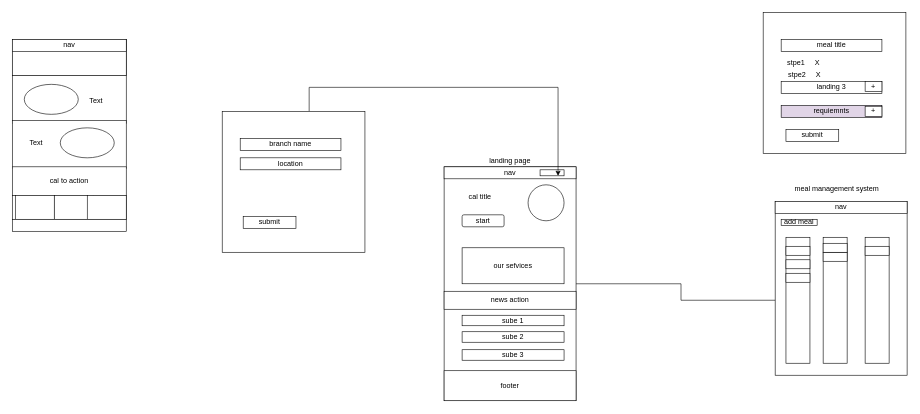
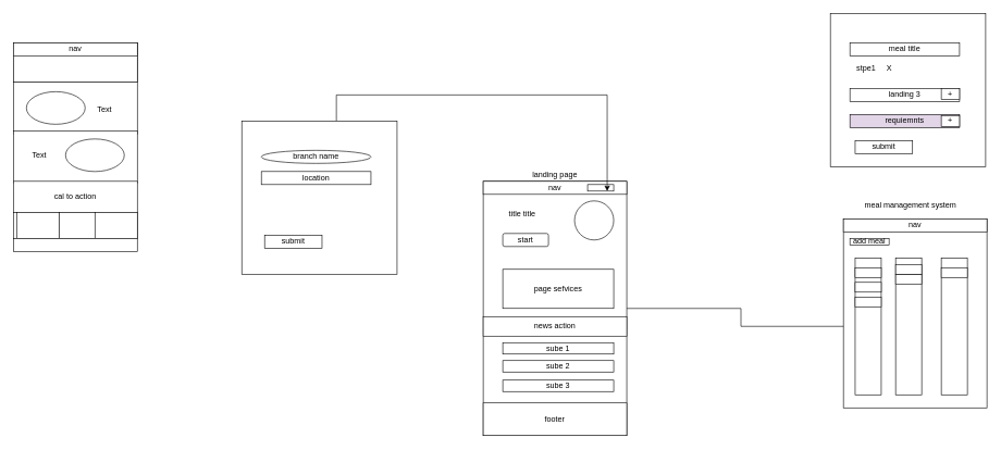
- <mxCell id="36" value="stpe2&amp;nbsp; &amp;nbsp; &amp;nbsp;X" style="text;html=1;strokeColor=none;fillColor=none;align=center;verticalAlign=middle;whiteSpace=wrap;rounded=0;" parent="1" vertex="1"><mxGeometry x="1302" y="115" width="78" height="20" as="geometry" /></mxCell>
- <mxCell id="40" value="branch name" style="rounded=0;whiteSpace=wrap;html=1;" parent="1" vertex="1"><mxGeometry x="400" y="230" width="168" height="20" as="geometry" /></mxCell>
+ <mxCell id="40" value="branch name" style="ellipse;whiteSpace=wrap;html=1;" parent="1" vertex="1"><mxGeometry x="400" y="230" width="168" height="20" as="geometry" /></mxCell>
- <mxCell id="7" value="cal title" style="text;html=1;strokeColor=none;fillColor=none;align=center;verticalAlign=middle;whiteSpace=wrap;rounded=0;" parent="1" vertex="1"><mxGeometry x="760" y="317.5" width="80" height="20" as="geometry" /></mxCell>
+ <mxCell id="7" value="title title" style="text;html=1;strokeColor=none;fillColor=none;align=center;verticalAlign=middle;whiteSpace=wrap;rounded=0;" parent="1" vertex="1"><mxGeometry x="760" y="317.5" width="80" height="20" as="geometry" /></mxCell>
- <mxCell id="8" value="our sefvices" style="rounded=0;whiteSpace=wrap;html=1;" parent="1" vertex="1"><mxGeometry x="770" y="412.5" width="170" height="60" as="geometry" /></mxCell>
+ <mxCell id="8" value="page sefvices" style="rounded=0;whiteSpace=wrap;html=1;" parent="1" vertex="1"><mxGeometry x="770" y="412.5" width="170" height="60" as="geometry" /></mxCell>
